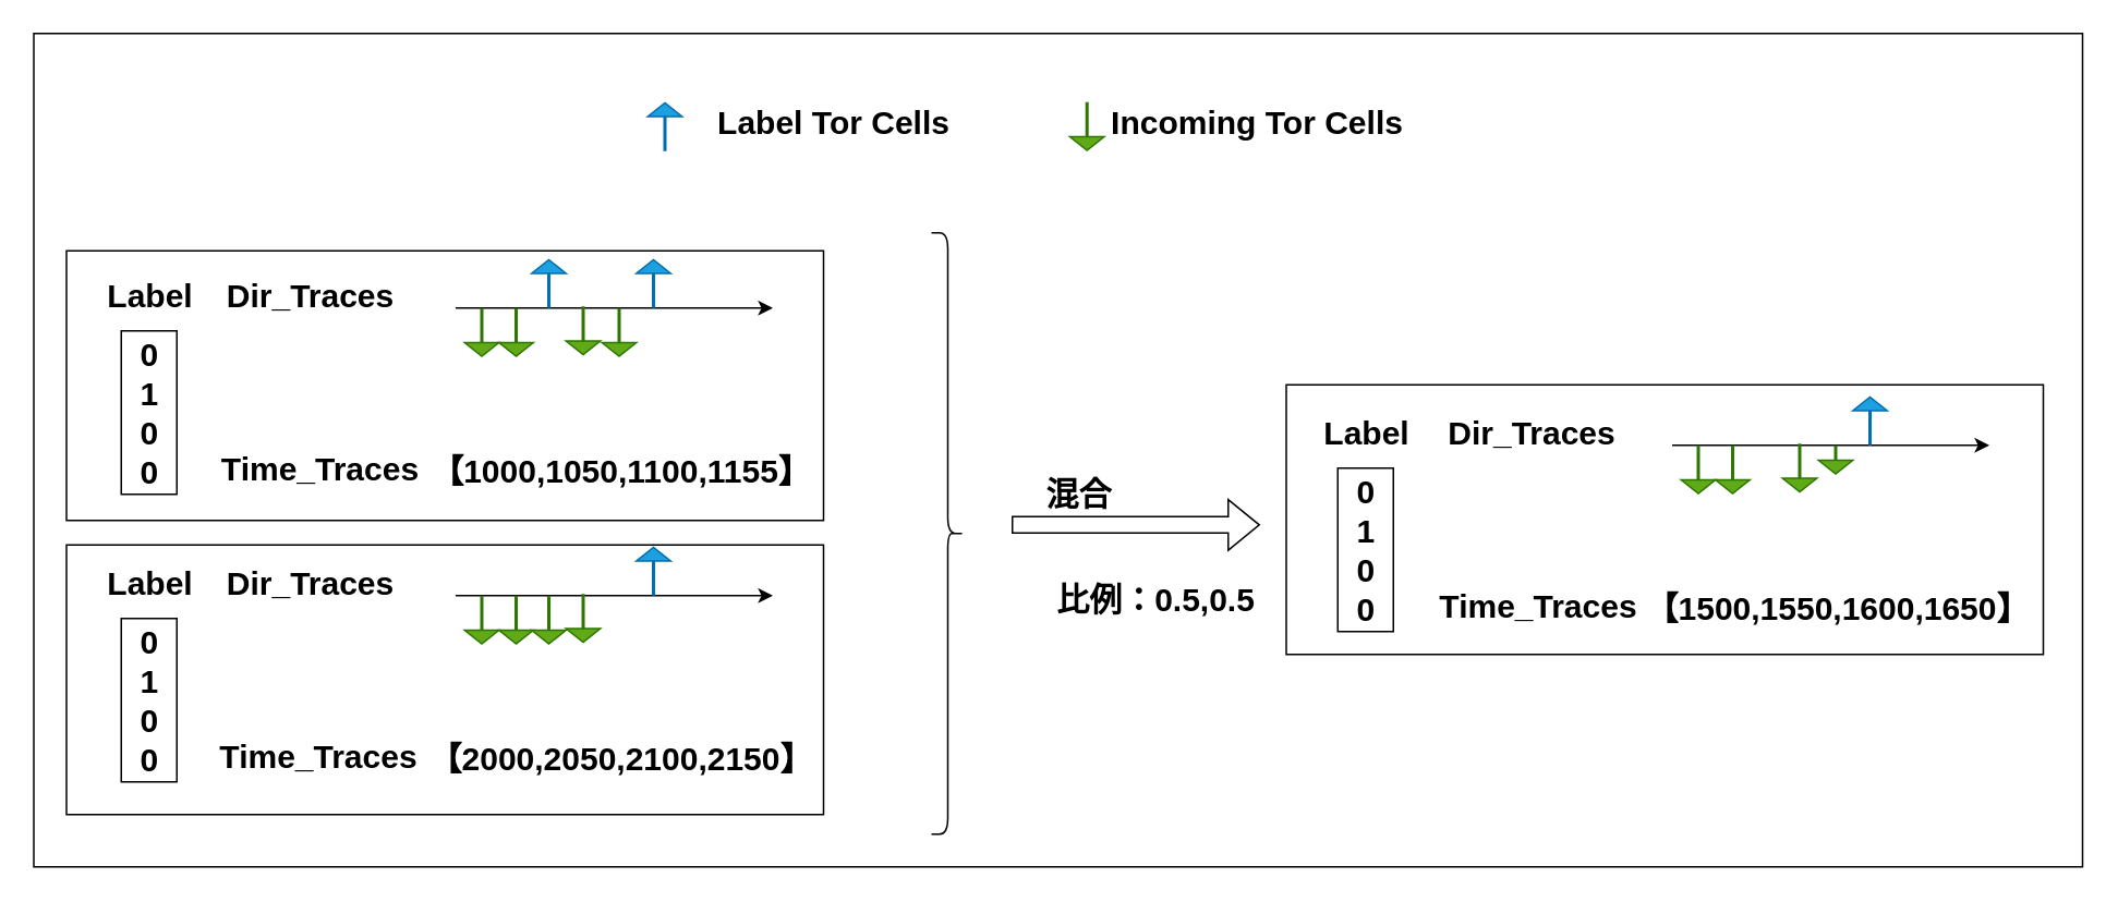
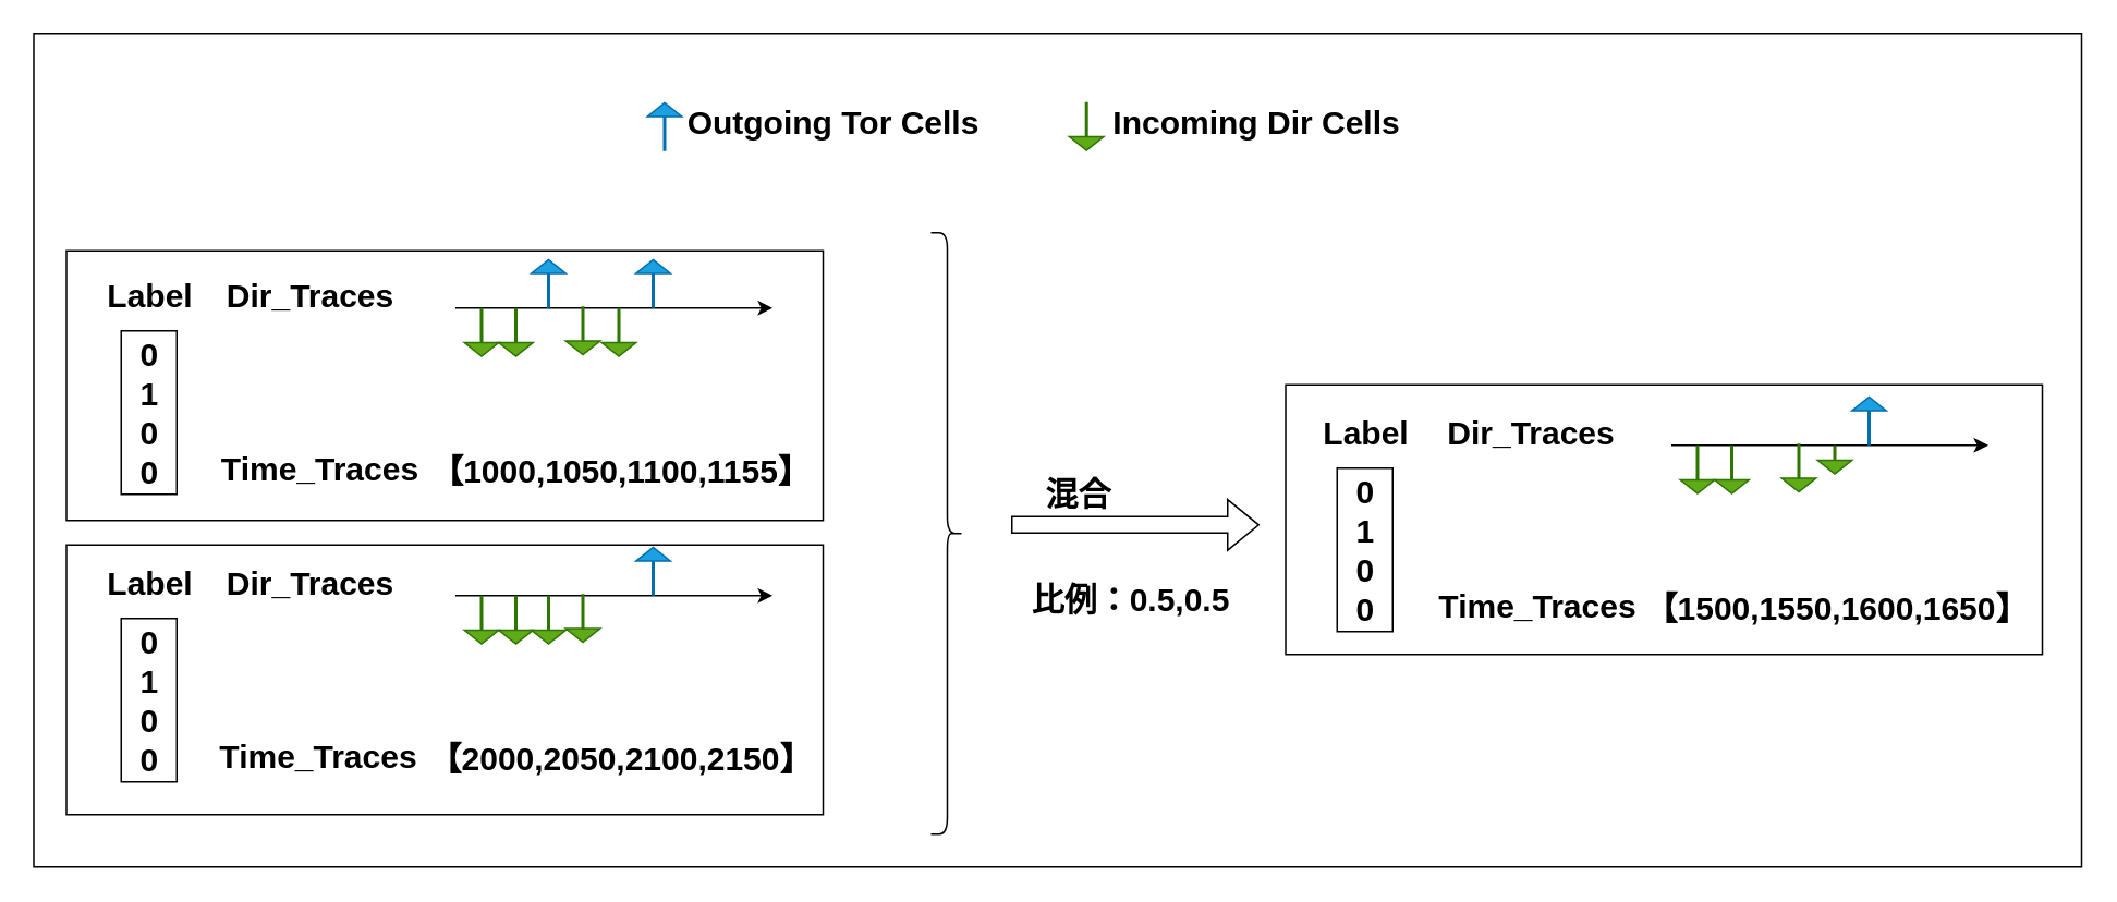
- <mxCell id="17" value="&lt;font size=&quot;1&quot;&gt;&lt;b&gt;&lt;font style=&quot;font-size: 20px;&quot;&gt;Label Tor Cells&lt;/font&gt;&lt;/b&gt;&lt;/font&gt;" style="text;html=1;align=center;verticalAlign=middle;resizable=0;points=[];autosize=1;strokeColor=none;fillColor=none;" parent="1" vertex="1"><mxGeometry x="411.43" y="56" width="196" height="36" as="geometry" /></mxCell>
+ <mxCell id="17" value="&lt;font size=&quot;1&quot;&gt;&lt;b&gt;&lt;font style=&quot;font-size: 20px;&quot;&gt;Outgoing Tor Cells&lt;/font&gt;&lt;/b&gt;&lt;/font&gt;" style="text;html=1;align=center;verticalAlign=middle;resizable=0;points=[];autosize=1;strokeColor=none;fillColor=none;" parent="1" vertex="1"><mxGeometry x="411.43" y="56" width="196" height="36" as="geometry" /></mxCell>
- <mxCell id="18" value="&lt;font size=&quot;1&quot;&gt;&lt;b&gt;&lt;font style=&quot;font-size: 20px;&quot;&gt;Incoming Tor Cells&lt;/font&gt;&lt;/b&gt;&lt;/font&gt;" style="text;html=1;align=center;verticalAlign=middle;resizable=0;points=[];autosize=1;strokeColor=none;fillColor=none;" parent="1" vertex="1"><mxGeometry x="670.43" y="56" width="196" height="36" as="geometry" /></mxCell>
+ <mxCell id="18" value="&lt;font size=&quot;1&quot;&gt;&lt;b&gt;&lt;font style=&quot;font-size: 20px;&quot;&gt;Incoming Dir Cells&lt;/font&gt;&lt;/b&gt;&lt;/font&gt;" style="text;html=1;align=center;verticalAlign=middle;resizable=0;points=[];autosize=1;strokeColor=none;fillColor=none;" parent="1" vertex="1"><mxGeometry x="670.43" y="56" width="196" height="36" as="geometry" /></mxCell>
- <mxCell id="45" value="&lt;font size=&quot;1&quot;&gt;&lt;b&gt;&lt;font style=&quot;font-size: 20px;&quot;&gt;比例：0.5,0.5&lt;/font&gt;&lt;/b&gt;&lt;/font&gt;" style="text;html=1;align=center;verticalAlign=middle;resizable=0;points=[];autosize=1;strokeColor=none;fillColor=none;" parent="1" vertex="1"><mxGeometry x="636" y="348" width="139" height="36" as="geometry" /></mxCell>
+ <mxCell id="45" value="&lt;font size=&quot;1&quot;&gt;&lt;b&gt;&lt;font style=&quot;font-size: 20px;&quot;&gt;比例：0.5,0.5&lt;/font&gt;&lt;/b&gt;&lt;/font&gt;" style="text;html=1;align=center;verticalAlign=middle;resizable=0;points=[];autosize=1;strokeColor=none;fillColor=none;" parent="1" vertex="1"><mxGeometry x="621" y="348" width="139" height="36" as="geometry" /></mxCell>
